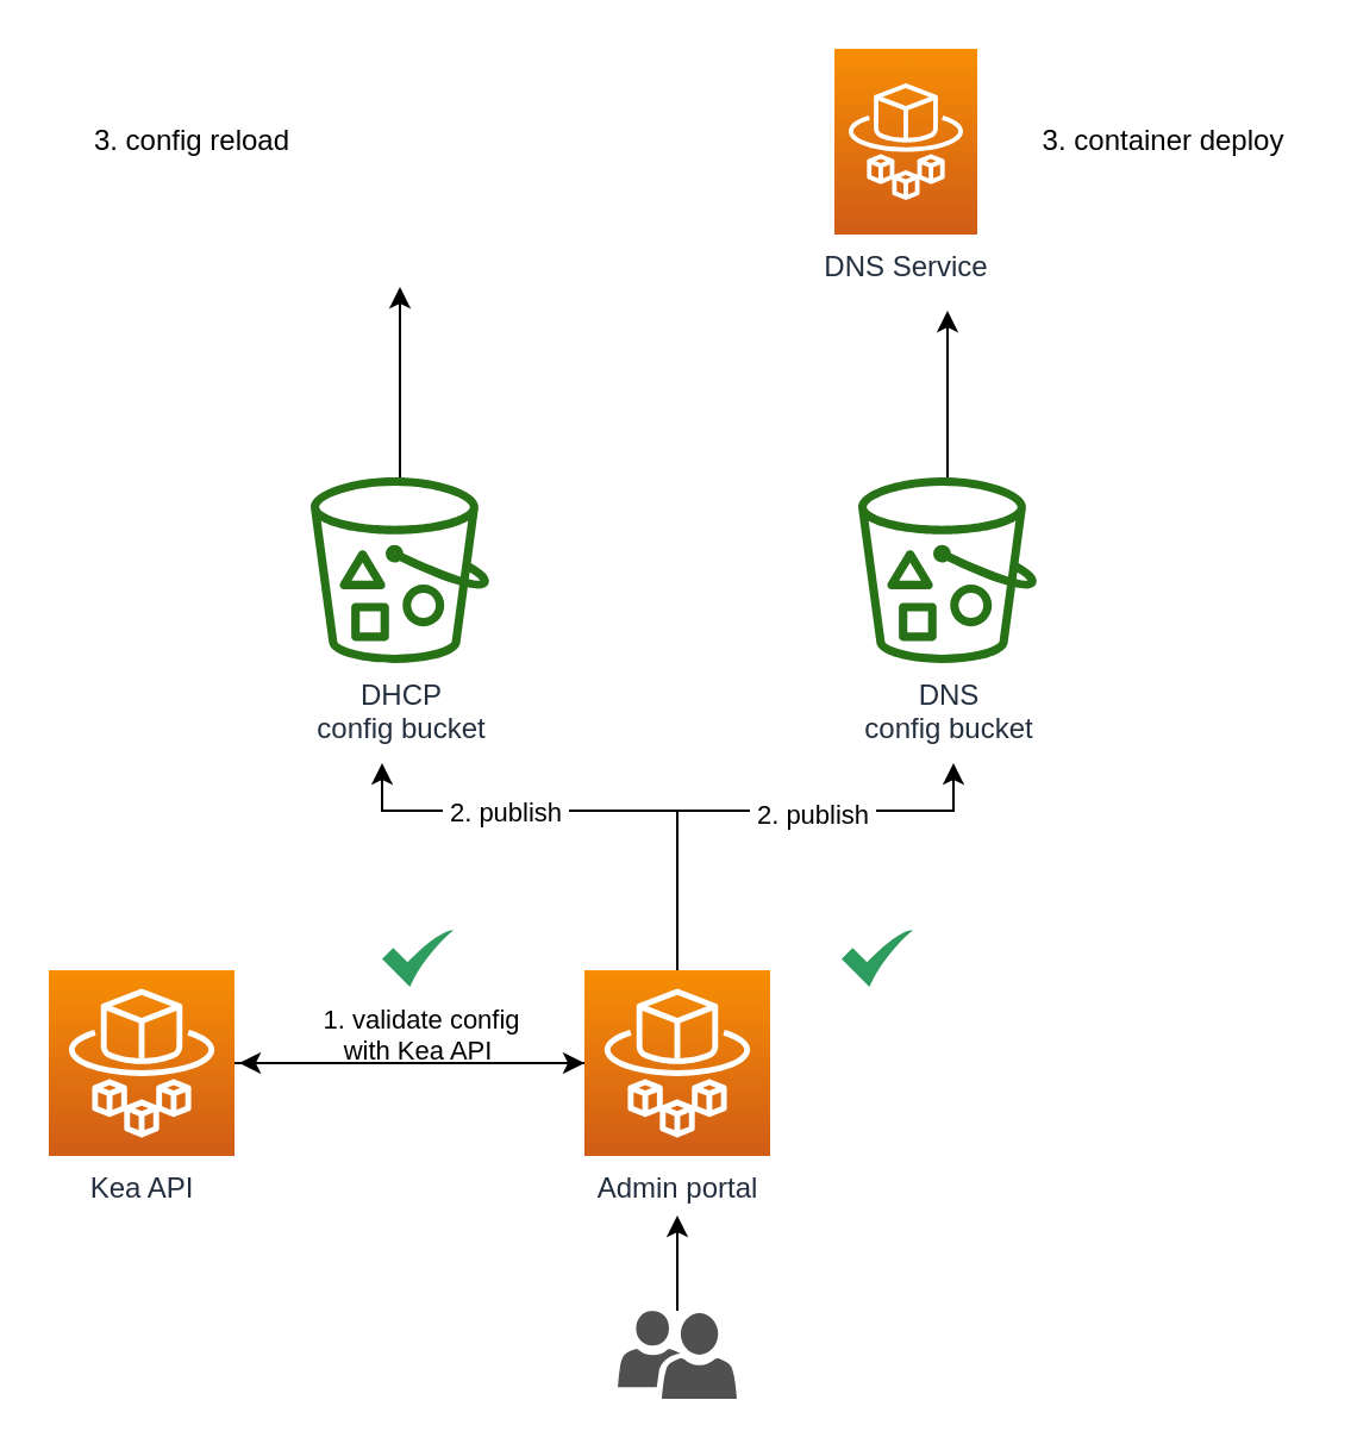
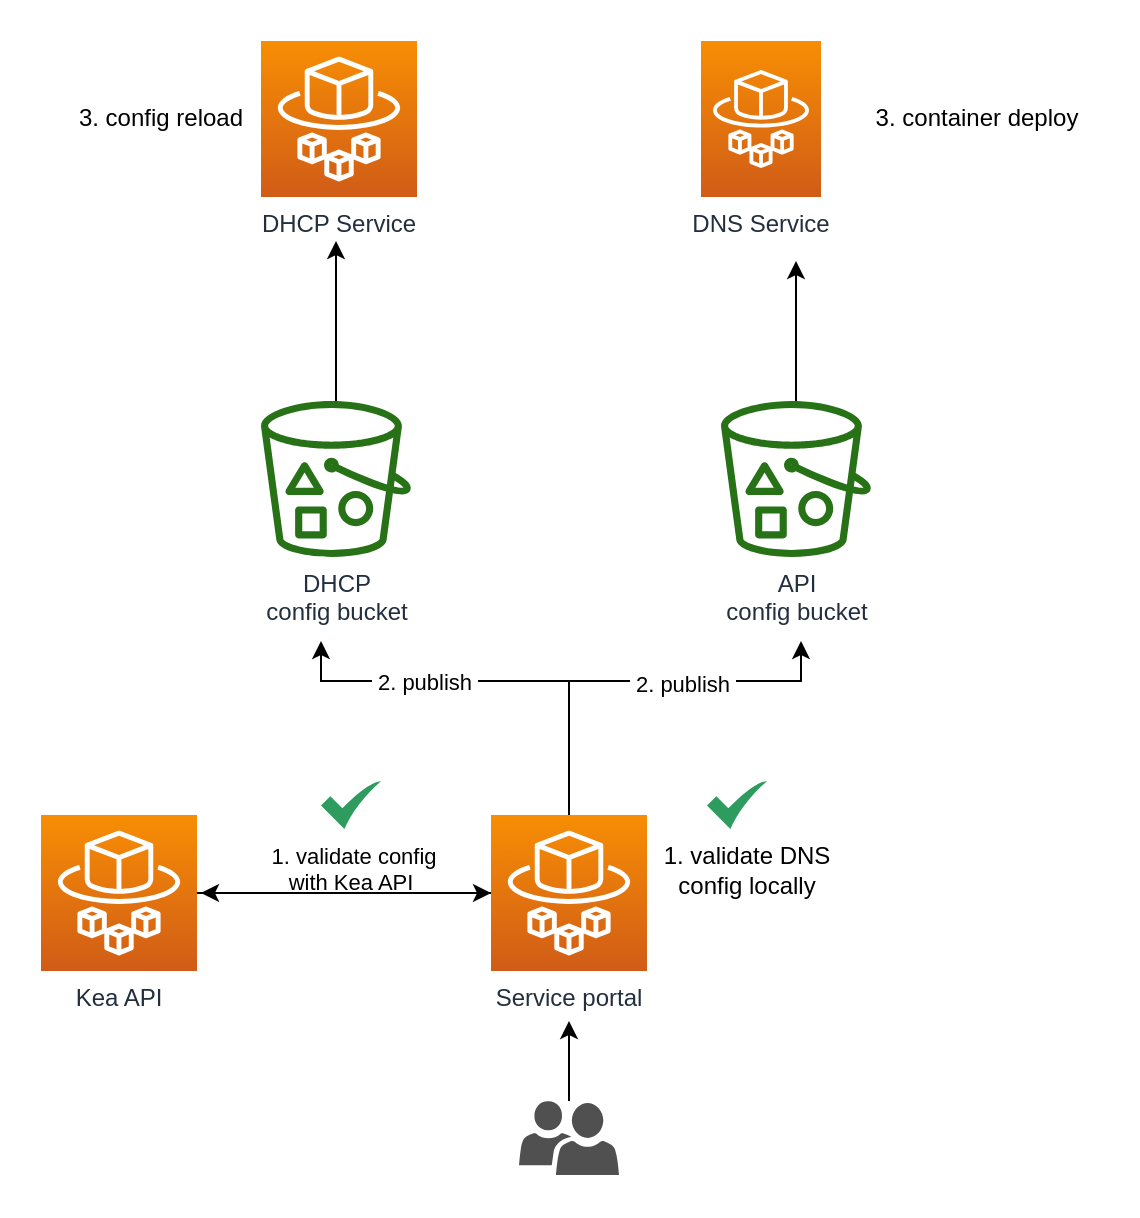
+ <mxCell id="15" value="DHCP Service" style="outlineConnect=0;fontColor=#232F3E;gradientColor=#F78E04;gradientDirection=north;fillColor=#D05C17;strokeColor=#ffffff;dashed=0;verticalLabelPosition=bottom;verticalAlign=top;align=center;html=1;fontSize=12;fontStyle=0;aspect=fixed;shape=mxgraph.aws4.resourceIcon;resIcon=mxgraph.aws4.fargate;" vertex="1" parent="1"><mxGeometry x="130" y="20" width="78" height="78" as="geometry" /></mxCell>
- <mxCell id="14" value="DNS &lt;br&gt;config bucket" style="outlineConnect=0;fontColor=#232F3E;gradientColor=none;fillColor=#277116;strokeColor=none;dashed=0;verticalLabelPosition=bottom;verticalAlign=top;align=center;html=1;fontSize=12;fontStyle=0;aspect=fixed;pointerEvents=1;shape=mxgraph.aws4.bucket_with_objects;" vertex="1" parent="1"><mxGeometry x="360" y="200" width="75" height="78" as="geometry" /></mxCell>
+ <mxCell id="14" value="API &lt;br&gt;config bucket" style="outlineConnect=0;fontColor=#232F3E;gradientColor=none;fillColor=#277116;strokeColor=none;dashed=0;verticalLabelPosition=bottom;verticalAlign=top;align=center;html=1;fontSize=12;fontStyle=0;aspect=fixed;pointerEvents=1;shape=mxgraph.aws4.bucket_with_objects;" vertex="1" parent="1"><mxGeometry x="360" y="200" width="75" height="78" as="geometry" /></mxCell>
+ <mxCell id="18" value="1. validate DNS &lt;br&gt;config locally" style="text;html=1;align=center;verticalAlign=middle;resizable=0;points=[];autosize=1;" vertex="1" parent="1"><mxGeometry x="323" y="420" width="100" height="30" as="geometry" /></mxCell>
- <mxCell id="8" value="Admin portal" style="outlineConnect=0;fontColor=#232F3E;gradientColor=#F78E04;gradientDirection=north;fillColor=#D05C17;strokeColor=#ffffff;dashed=0;verticalLabelPosition=bottom;verticalAlign=top;align=center;html=1;fontSize=12;fontStyle=0;aspect=fixed;shape=mxgraph.aws4.resourceIcon;resIcon=mxgraph.aws4.fargate;" vertex="1" parent="1"><mxGeometry x="245" y="407" width="78" height="78" as="geometry" /></mxCell>
+ <mxCell id="8" value="Service portal" style="outlineConnect=0;fontColor=#232F3E;gradientColor=#F78E04;gradientDirection=north;fillColor=#D05C17;strokeColor=#ffffff;dashed=0;verticalLabelPosition=bottom;verticalAlign=top;align=center;html=1;fontSize=12;fontStyle=0;aspect=fixed;shape=mxgraph.aws4.resourceIcon;resIcon=mxgraph.aws4.fargate;" vertex="1" parent="1"><mxGeometry x="245" y="407" width="78" height="78" as="geometry" /></mxCell>
